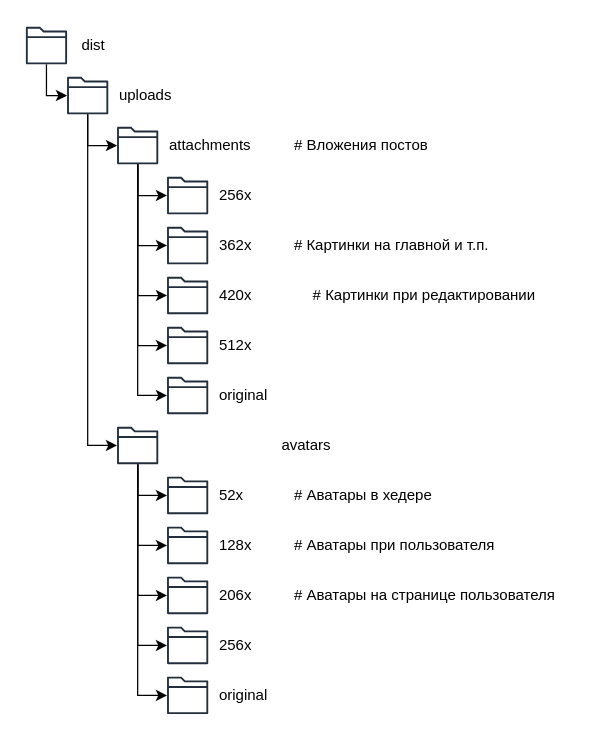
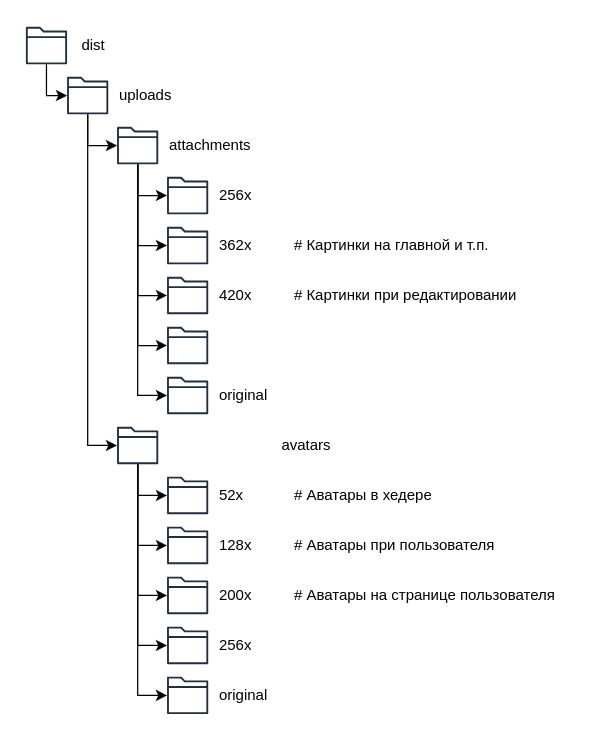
- <mxCell id="43" value="# Вложения постов" style="text;html=1;align=left;verticalAlign=middle;whiteSpace=wrap;rounded=0;" vertex="1" parent="1"><mxGeometry x="233" y="101" width="220" height="30" as="geometry" /></mxCell>
- <mxCell id="45" value="# Картинки при редактировании" style="text;html=1;align=left;verticalAlign=middle;whiteSpace=wrap;rounded=0;" vertex="1" parent="1"><mxGeometry x="248" y="221" width="220" height="30" as="geometry" /></mxCell>
+ <mxCell id="45" value="# Картинки при редактировании" style="text;html=1;align=left;verticalAlign=middle;whiteSpace=wrap;rounded=0;" vertex="1" parent="1"><mxGeometry x="233" y="221" width="220" height="30" as="geometry" /></mxCell>
- <mxCell id="31" value="512x" style="text;html=1;align=left;verticalAlign=middle;whiteSpace=wrap;rounded=0;" vertex="1" parent="1"><mxGeometry x="173" y="261" width="60" height="30" as="geometry" /></mxCell>
- <mxCell id="35" value="206x" style="text;html=1;align=left;verticalAlign=middle;whiteSpace=wrap;rounded=0;" vertex="1" parent="1"><mxGeometry x="173" y="461" width="60" height="30" as="geometry" /></mxCell>
+ <mxCell id="35" value="200x" style="text;html=1;align=left;verticalAlign=middle;whiteSpace=wrap;rounded=0;" vertex="1" parent="1"><mxGeometry x="173" y="461" width="60" height="30" as="geometry" /></mxCell>
